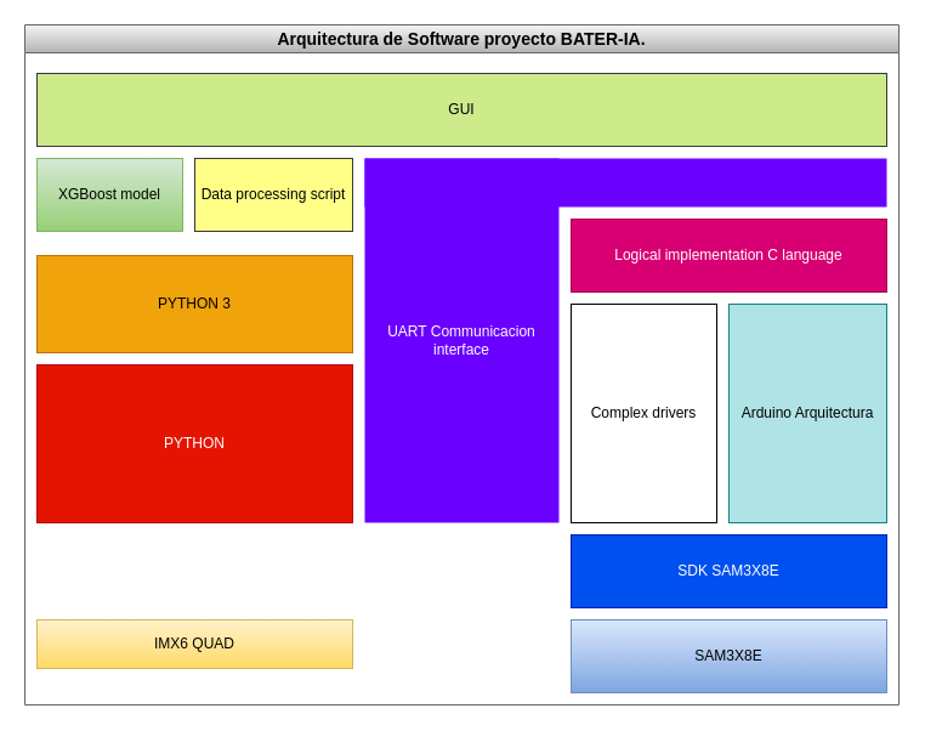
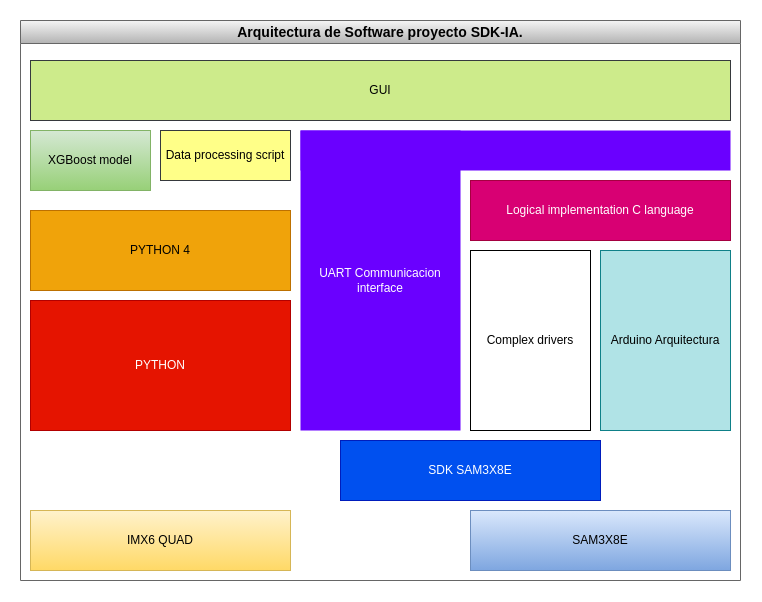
- <mxCell id="2" value="&lt;font style=&quot;font-size: 14px;&quot;&gt;Arquitectura de Software proyecto BATER-IA.&lt;/font&gt;" style="swimlane;whiteSpace=wrap;html=1;fillColor=#f5f5f5;gradientColor=#b3b3b3;strokeColor=#666666;" vertex="1" parent="1"><mxGeometry x="20" y="20" width="720" height="560" as="geometry" /></mxCell>
+ <mxCell id="2" value="&lt;font style=&quot;font-size: 14px;&quot;&gt;Arquitectura de Software proyecto SDK-IA.&lt;/font&gt;" style="swimlane;whiteSpace=wrap;html=1;fillColor=#f5f5f5;gradientColor=#b3b3b3;strokeColor=#666666;" vertex="1" parent="1"><mxGeometry x="20" y="20" width="720" height="560" as="geometry" /></mxCell>
- <mxCell id="13" value="Data processing script" style="rounded=0;whiteSpace=wrap;html=1;fillColor=#ffff88;strokeColor=#36393d;" vertex="1" parent="2"><mxGeometry x="140" y="110" width="130" height="60" as="geometry" /></mxCell>
+ <mxCell id="13" value="Data processing script" style="rounded=0;whiteSpace=wrap;html=1;fillColor=#ffff88;strokeColor=#36393d;" vertex="1" parent="2"><mxGeometry x="140" y="110" width="130" height="50" as="geometry" /></mxCell>
- <mxCell id="12" value="PYTHON 3" style="rounded=0;whiteSpace=wrap;html=1;fillColor=#f0a30a;fontColor=#000000;strokeColor=#BD7000;" vertex="1" parent="2"><mxGeometry x="10" y="190" width="260" height="80" as="geometry" /></mxCell>
+ <mxCell id="12" value="PYTHON 4" style="rounded=0;whiteSpace=wrap;html=1;fillColor=#f0a30a;fontColor=#000000;strokeColor=#BD7000;" vertex="1" parent="2"><mxGeometry x="10" y="190" width="260" height="80" as="geometry" /></mxCell>
- <mxCell id="5" value="SDK SAM3X8E" style="rounded=0;whiteSpace=wrap;html=1;fillColor=#0050ef;strokeColor=#001DBC;fontColor=#ffffff;" vertex="1" parent="2"><mxGeometry x="450" y="420" width="260" height="60" as="geometry" /></mxCell>
+ <mxCell id="5" value="SDK SAM3X8E" style="rounded=0;whiteSpace=wrap;html=1;fillColor=#0050ef;strokeColor=#001DBC;fontColor=#ffffff;" vertex="1" parent="2"><mxGeometry x="320" y="420" width="260" height="60" as="geometry" /></mxCell>
- <mxCell id="4" value="IMX6 QUAD" style="rounded=0;whiteSpace=wrap;html=1;fillColor=#fff2cc;gradientColor=#ffd966;strokeColor=#d6b656;" vertex="1" parent="2"><mxGeometry x="10" y="490" width="260" height="40" as="geometry" /></mxCell>
+ <mxCell id="4" value="IMX6 QUAD" style="rounded=0;whiteSpace=wrap;html=1;fillColor=#fff2cc;gradientColor=#ffd966;strokeColor=#d6b656;" vertex="1" parent="2"><mxGeometry x="10" y="490" width="260" height="60" as="geometry" /></mxCell>
